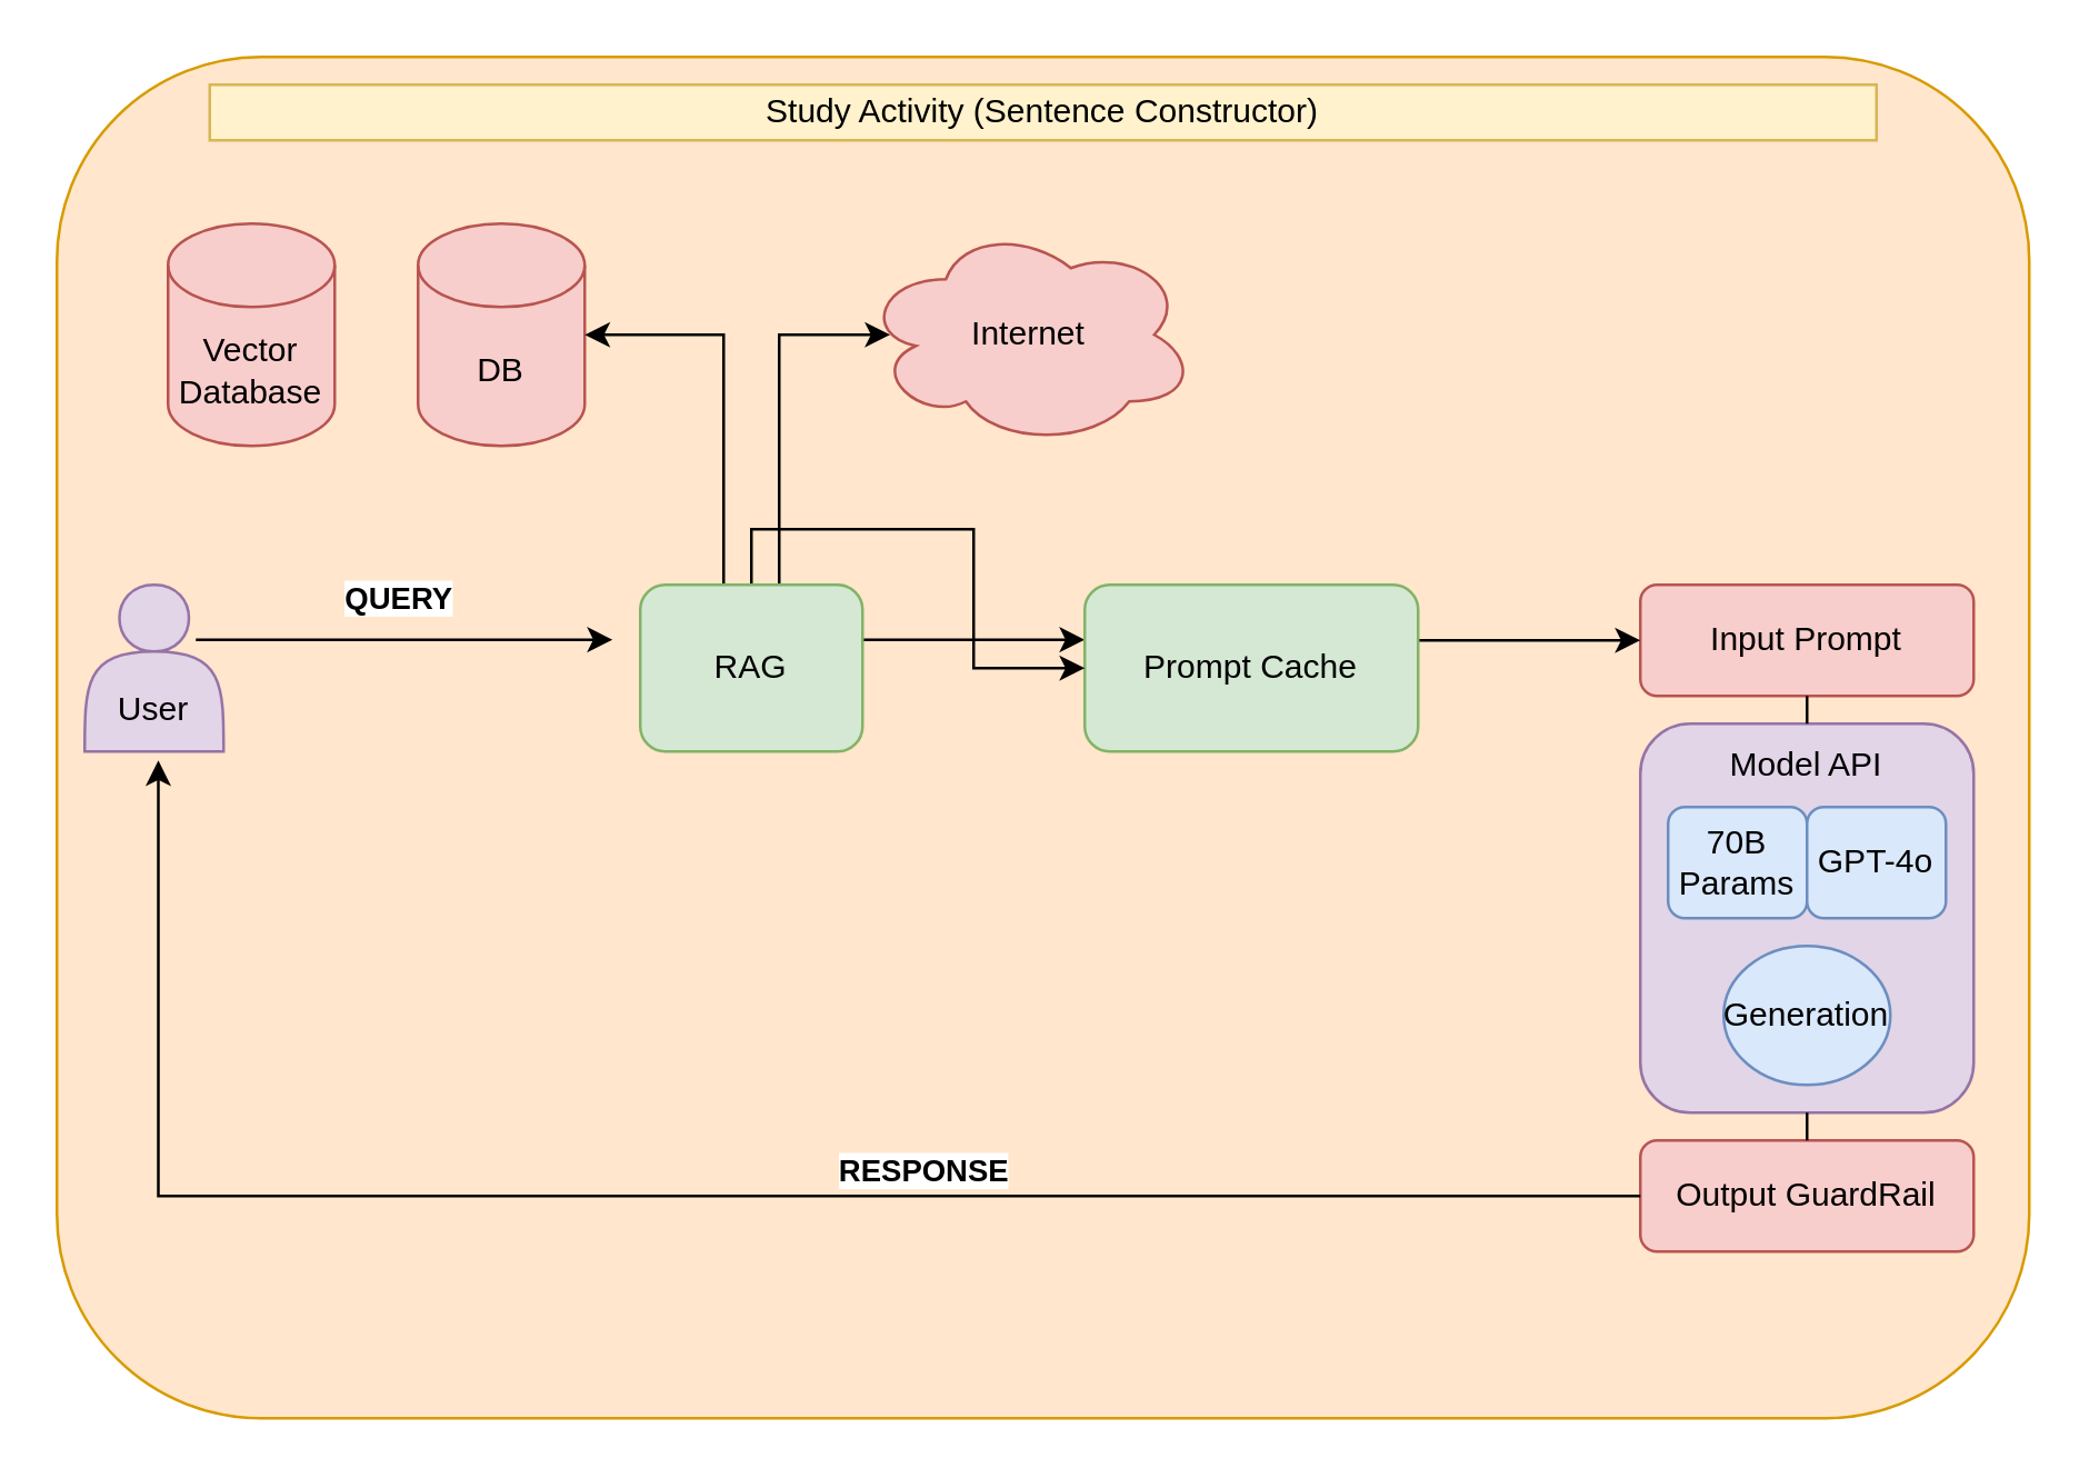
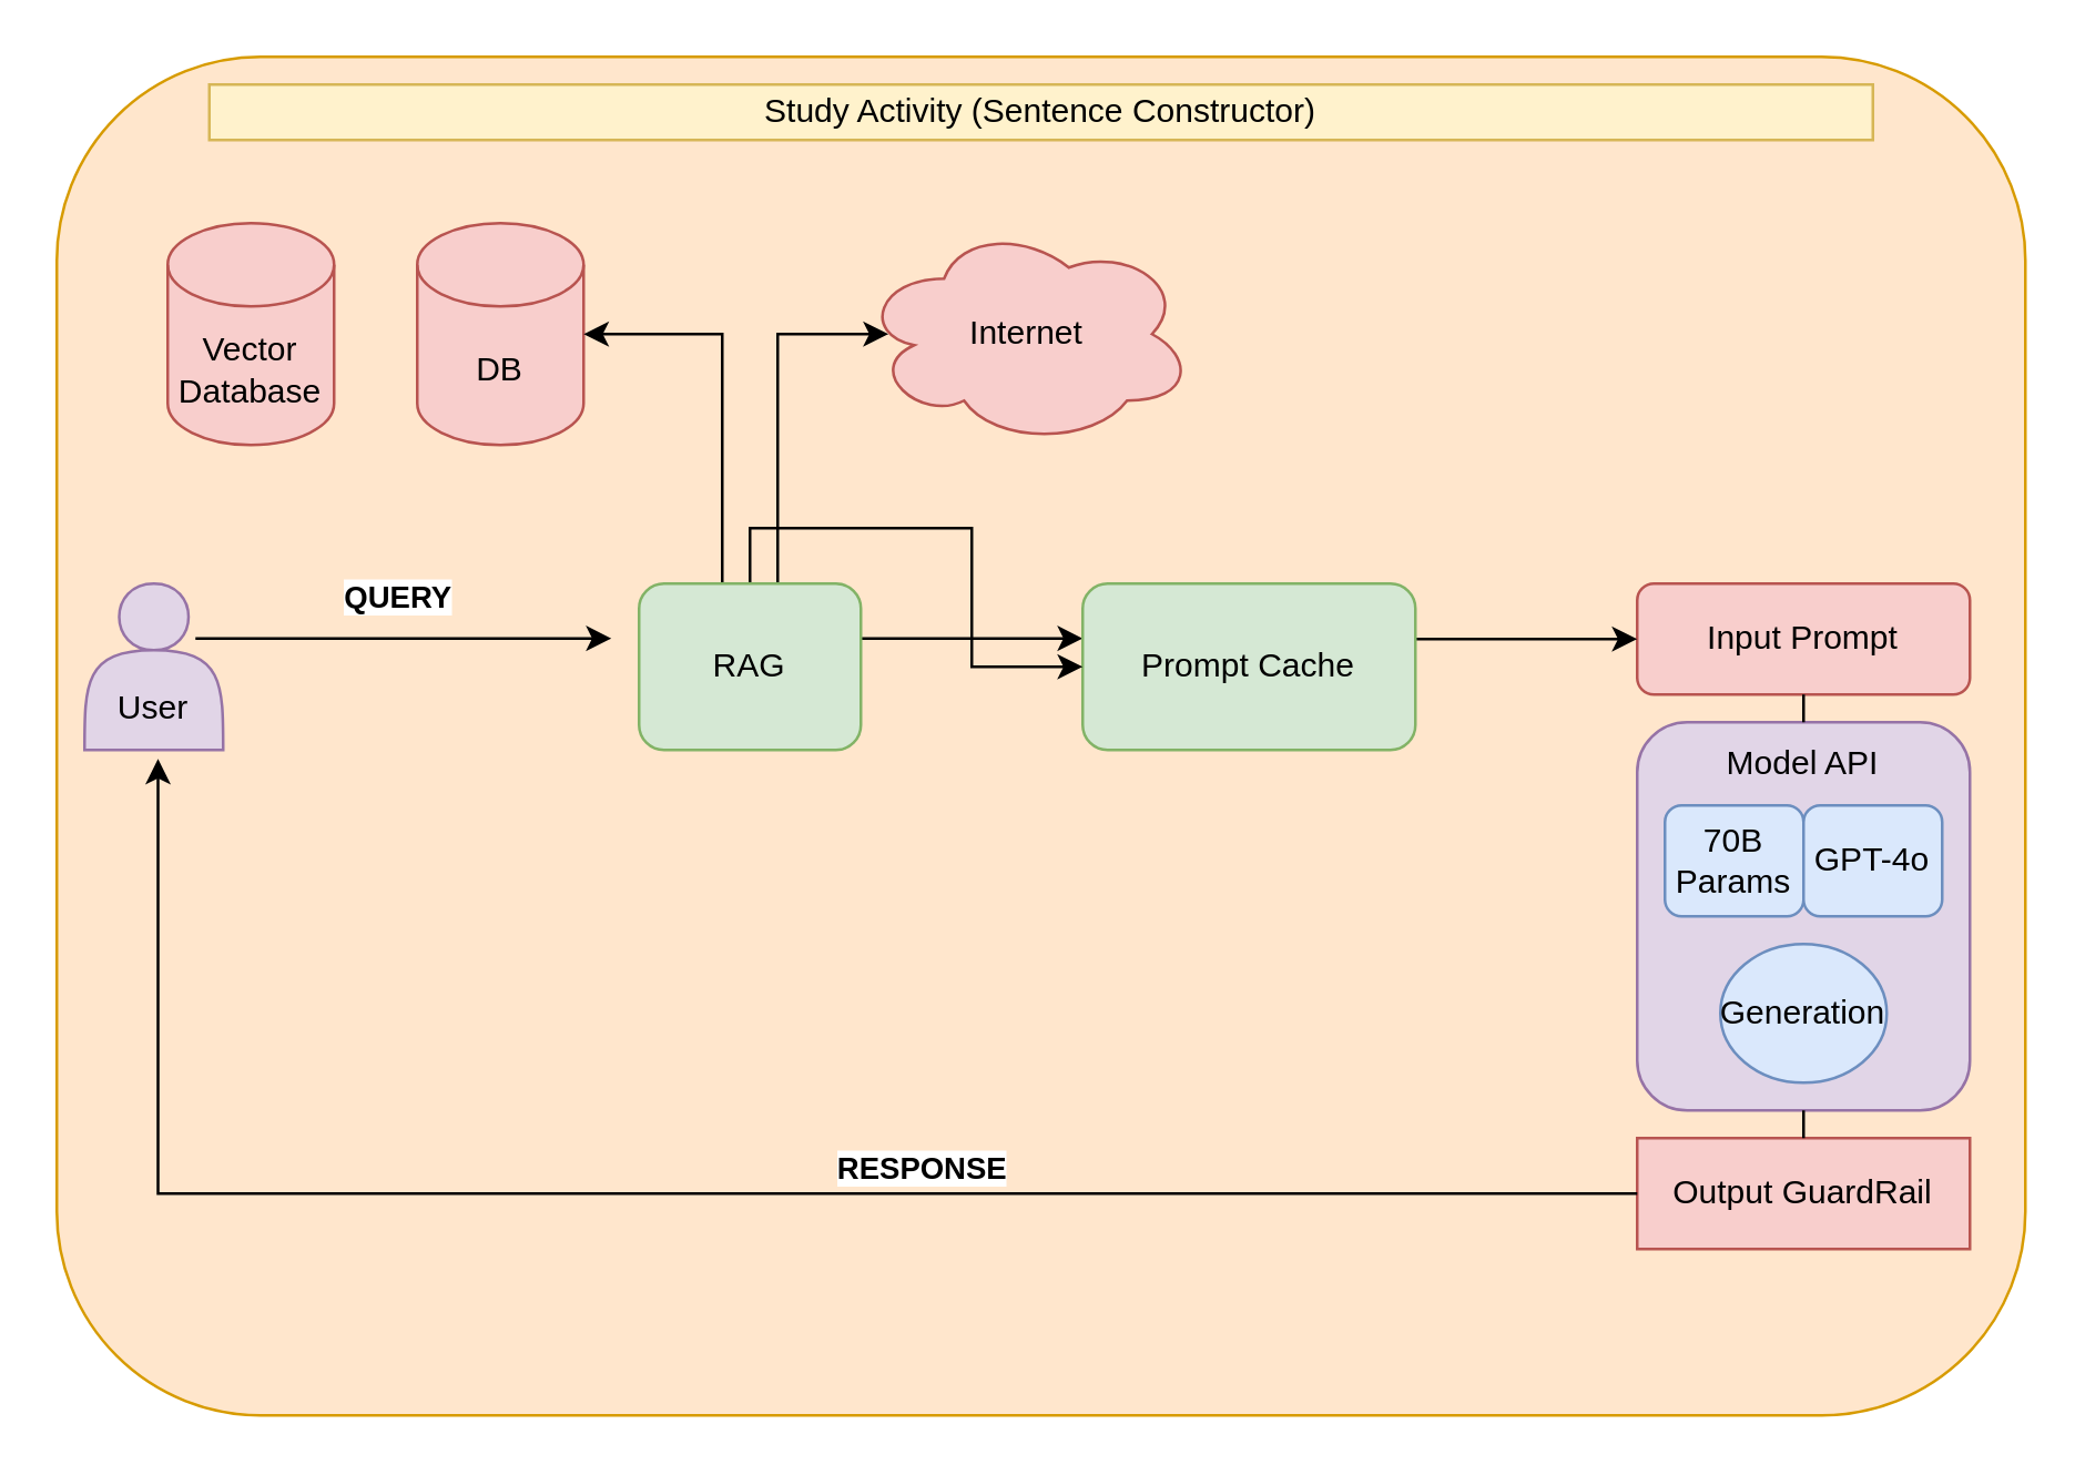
- <mxCell id="12" value="Output GuardRail" style="rounded=1;whiteSpace=wrap;html=1;fillColor=#f8cecc;strokeColor=#b85450;" parent="1" vertex="1"><mxGeometry x="590" y="410" width="120" height="40" as="geometry" /></mxCell>
+ <mxCell id="12" value="Output GuardRail" style="whiteSpace=wrap;html=1;fillColor=#f8cecc;strokeColor=#b85450;rounded=0;" parent="1" vertex="1"><mxGeometry x="590" y="410" width="120" height="40" as="geometry" /></mxCell>
